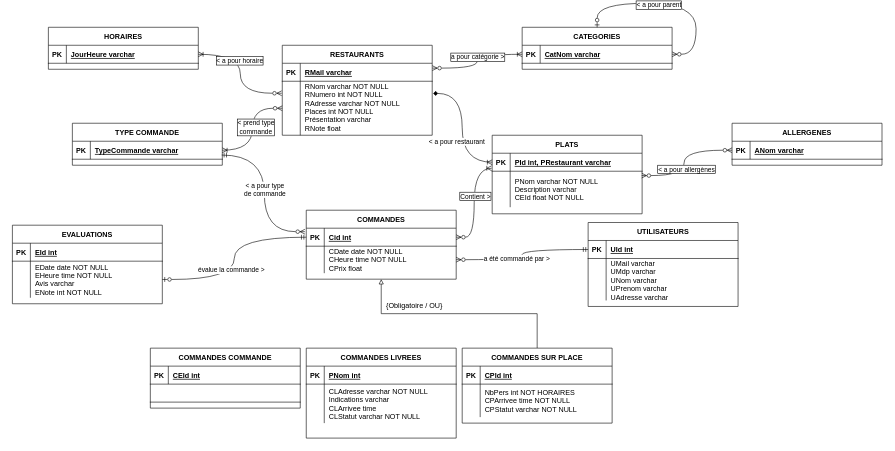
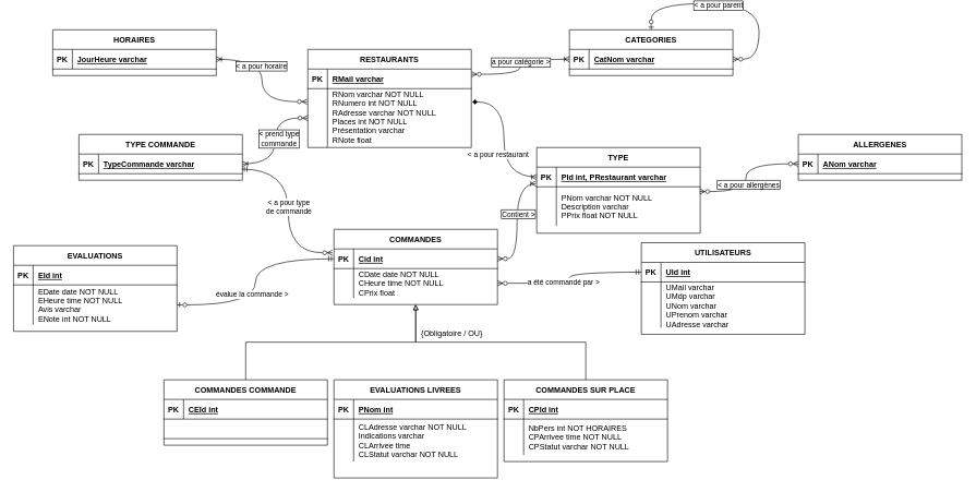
- <mxCell id="2" value="PLATS" style="shape=table;startSize=30;container=1;collapsible=1;childLayout=tableLayout;fixedRows=1;rowLines=0;fontStyle=1;align=center;resizeLast=1;" parent="1" vertex="1"><mxGeometry x="820" y="200" width="250" height="131" as="geometry" /></mxCell>
+ <mxCell id="2" value="TYPE" style="shape=table;startSize=30;container=1;collapsible=1;childLayout=tableLayout;fixedRows=1;rowLines=0;fontStyle=1;align=center;resizeLast=1;" parent="1" vertex="1"><mxGeometry x="820" y="200" width="250" height="131" as="geometry" /></mxCell>
- <mxCell id="8" value="PNom varchar NOT NULL&#10;Description varchar&#10;CEId float NOT NULL" style="shape=partialRectangle;overflow=hidden;connectable=0;fillColor=none;top=0;left=0;bottom=0;right=0;align=left;spacingLeft=6;" parent="6" vertex="1"><mxGeometry x="30" width="220" height="60" as="geometry"><mxRectangle width="220" height="60" as="alternateBounds" /></mxGeometry></mxCell>
+ <mxCell id="8" value="PNom varchar NOT NULL&#10;Description varchar&#10;PPrix float NOT NULL" style="shape=partialRectangle;overflow=hidden;connectable=0;fillColor=none;top=0;left=0;bottom=0;right=0;align=left;spacingLeft=6;" parent="6" vertex="1"><mxGeometry x="30" width="220" height="60" as="geometry"><mxRectangle width="220" height="60" as="alternateBounds" /></mxGeometry></mxCell>
+ <mxCell id="45" style="edgeStyle=orthogonalEdgeStyle;rounded=0;orthogonalLoop=1;jettySize=auto;html=1;exitX=0.5;exitY=0;exitDx=0;exitDy=0;entryX=0.5;entryY=1;entryDx=0;entryDy=0;endArrow=block;endFill=0;" parent="1" source="46" target="23" edge="1"><mxGeometry relative="1" as="geometry" /></mxCell>
- <mxCell id="30" value="COMMANDES LIVREES" style="shape=table;startSize=30;container=1;collapsible=1;childLayout=tableLayout;fixedRows=1;rowLines=0;fontStyle=1;align=center;resizeLast=1;" parent="1" vertex="1"><mxGeometry x="510" y="555" width="250" height="150" as="geometry" /></mxCell>
+ <mxCell id="30" value="EVALUATIONS LIVREES" style="shape=table;startSize=30;container=1;collapsible=1;childLayout=tableLayout;fixedRows=1;rowLines=0;fontStyle=1;align=center;resizeLast=1;" parent="1" vertex="1"><mxGeometry x="510" y="555" width="250" height="150" as="geometry" /></mxCell>
